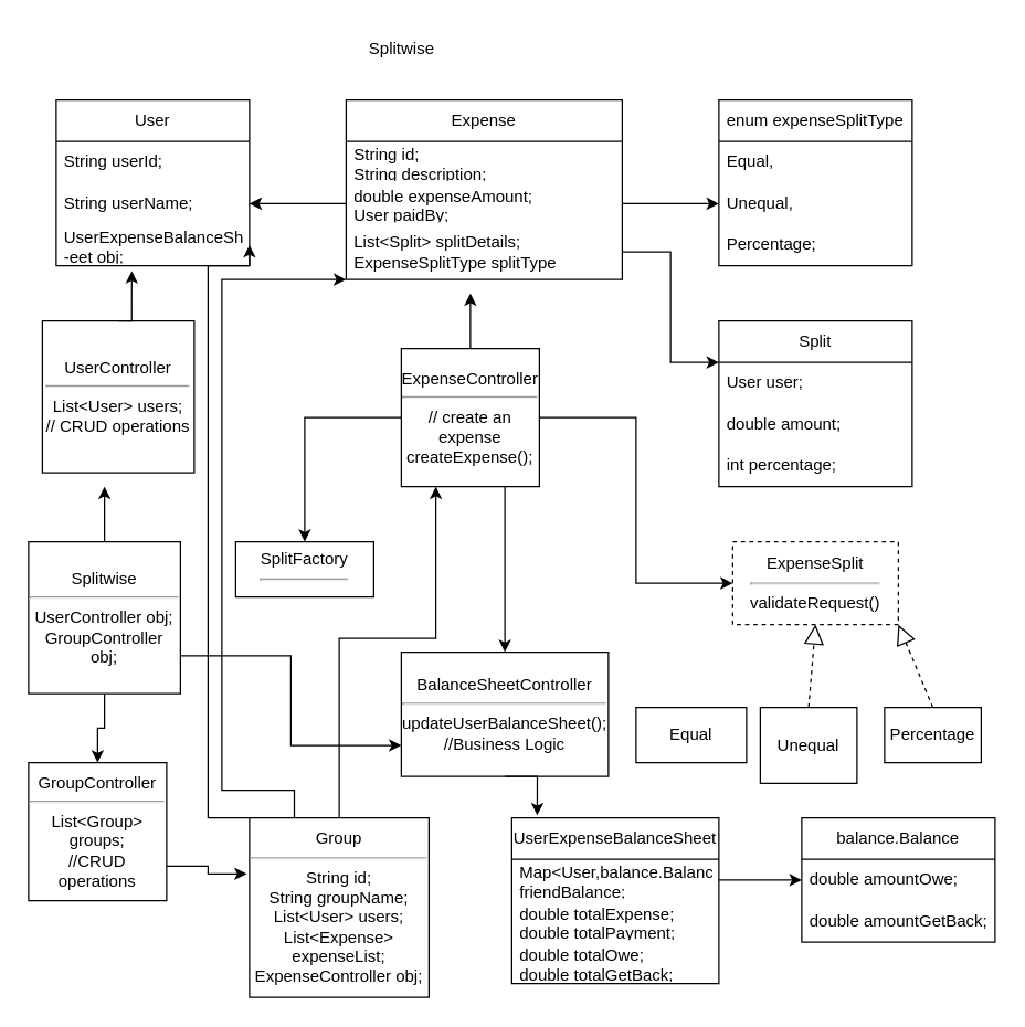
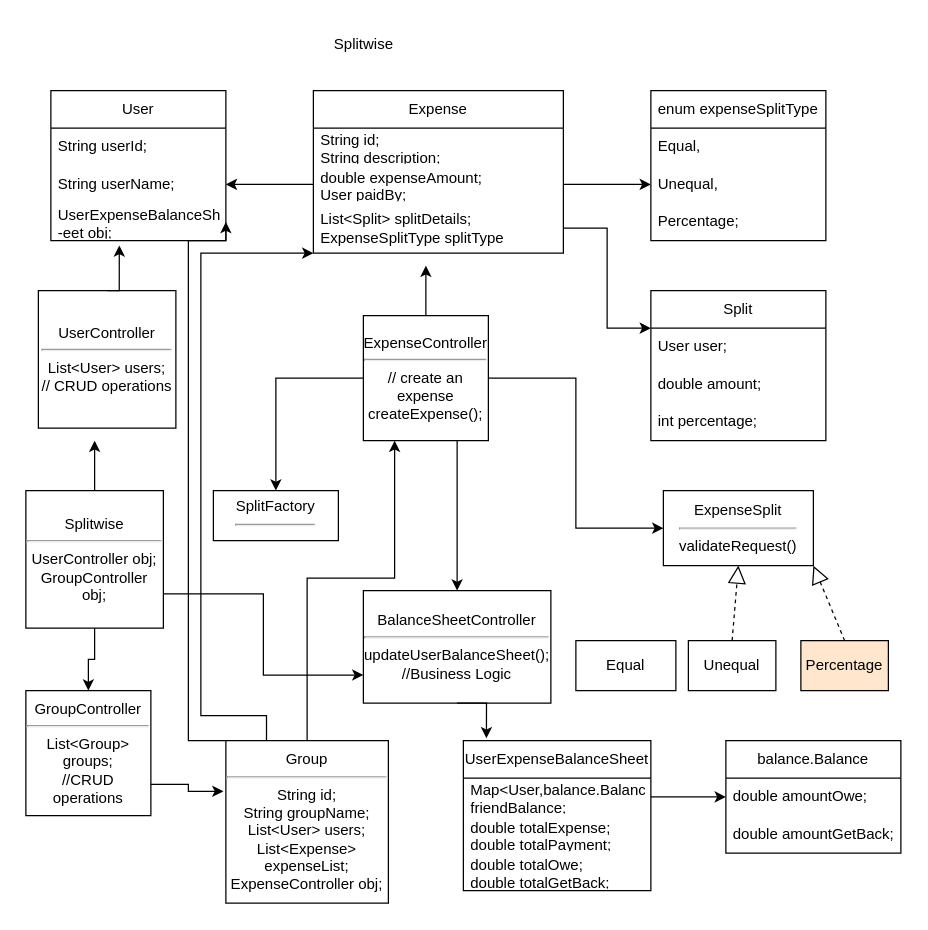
- <mxCell id="29" value="ExpenseSplit&lt;hr&gt;validateRequest()" style="rounded=0;whiteSpace=wrap;html=1;dashed=1;" vertex="1" parent="1"><mxGeometry x="530" y="392" width="120" height="60" as="geometry" /></mxCell>
+ <mxCell id="29" value="ExpenseSplit&lt;hr&gt;validateRequest()" style="rounded=0;whiteSpace=wrap;html=1;" vertex="1" parent="1"><mxGeometry x="530" y="392" width="120" height="60" as="geometry" /></mxCell>
- <mxCell id="32" value="Percentage" style="rounded=0;whiteSpace=wrap;html=1;" vertex="1" parent="1"><mxGeometry x="640" y="512" width="70" height="40" as="geometry" /></mxCell>
+ <mxCell id="32" value="Percentage" style="rounded=0;whiteSpace=wrap;html=1;fillColor=#ffe6cc;" vertex="1" parent="1"><mxGeometry x="640" y="512" width="70" height="40" as="geometry" /></mxCell>
- <mxCell id="31" value="Unequal" style="rounded=0;whiteSpace=wrap;html=1;" vertex="1" parent="1"><mxGeometry x="550" y="512" width="70" height="55" as="geometry" /></mxCell>
+ <mxCell id="31" value="Unequal" style="rounded=0;whiteSpace=wrap;html=1;" vertex="1" parent="1"><mxGeometry x="550" y="512" width="70" height="40" as="geometry" /></mxCell>
